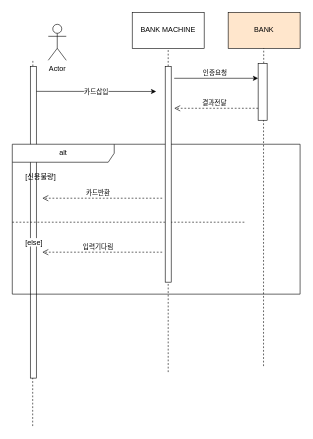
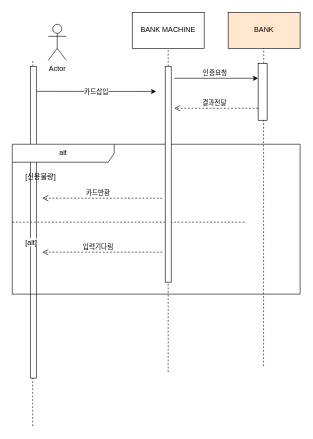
- <mxCell id="12" value="[else]" style="line;strokeWidth=1;dashed=1;labelPosition=center;verticalLabelPosition=bottom;align=left;verticalAlign=top;spacingLeft=20;spacingTop=15;html=1;whiteSpace=wrap;" vertex="1" parent="10"><mxGeometry y="125" width="390" height="10" as="geometry" /></mxCell>
+ <mxCell id="12" value="[alt]" style="line;strokeWidth=1;dashed=1;labelPosition=center;verticalLabelPosition=bottom;align=left;verticalAlign=top;spacingLeft=20;spacingTop=15;html=1;whiteSpace=wrap;" vertex="1" parent="10"><mxGeometry y="125" width="390" height="10" as="geometry" /></mxCell>
